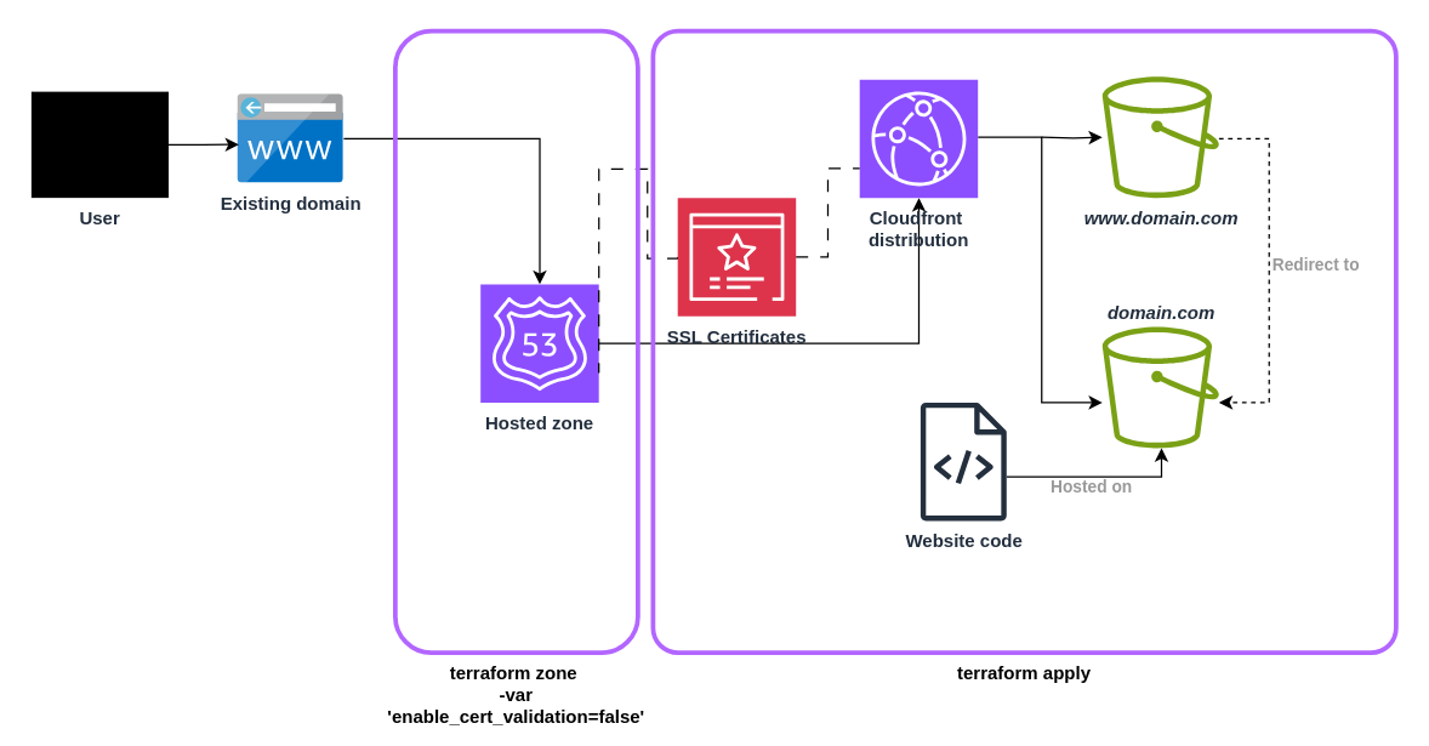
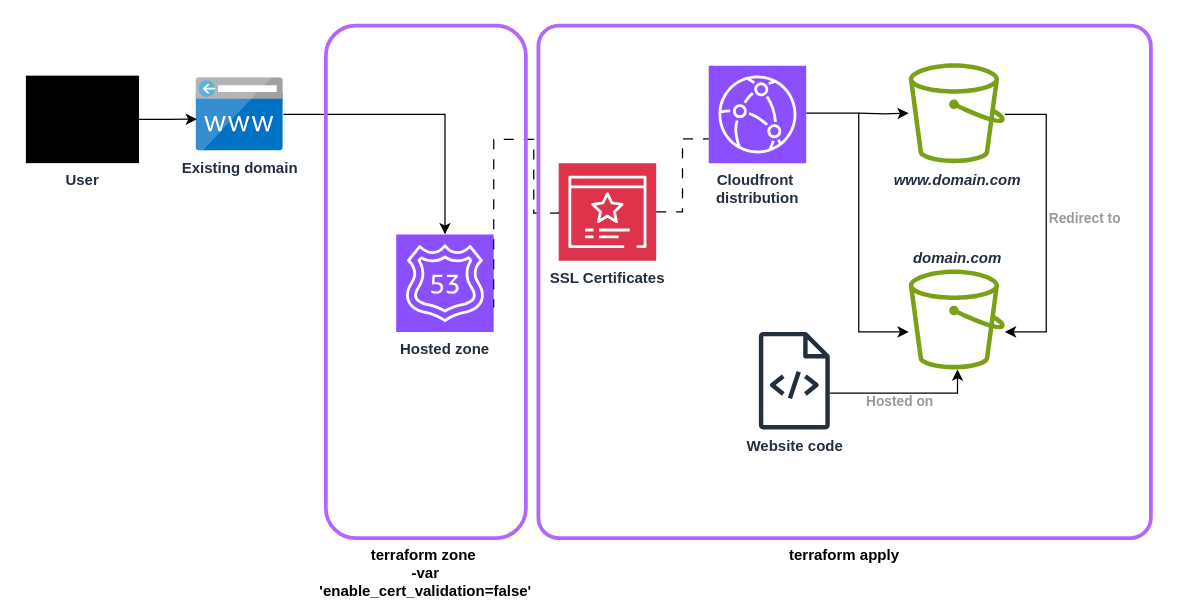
- <mxCell id="3" style="edgeStyle=orthogonalEdgeStyle;rounded=0;orthogonalLoop=1;jettySize=auto;html=1;fontColor=#666666;dashed=1;" edge="1" source="5" target="17" parent="2"><mxGeometry relative="1" as="geometry"><Array as="points"><mxPoint x="816.26" y="71" /><mxPoint x="816.26" y="245" /></Array></mxGeometry></mxCell>
+ <mxCell id="3" style="edgeStyle=orthogonalEdgeStyle;rounded=0;orthogonalLoop=1;jettySize=auto;html=1;fontColor=#666666;" edge="1" source="5" target="17" parent="2"><mxGeometry relative="1" as="geometry"><Array as="points"><mxPoint x="816.26" y="71" /><mxPoint x="816.26" y="245" /></Array></mxGeometry></mxCell>
- <mxCell id="6" style="edgeStyle=orthogonalEdgeStyle;rounded=0;orthogonalLoop=1;jettySize=auto;html=1;" edge="1" source="7" target="14" parent="2"><mxGeometry relative="1" as="geometry" /></mxCell>
